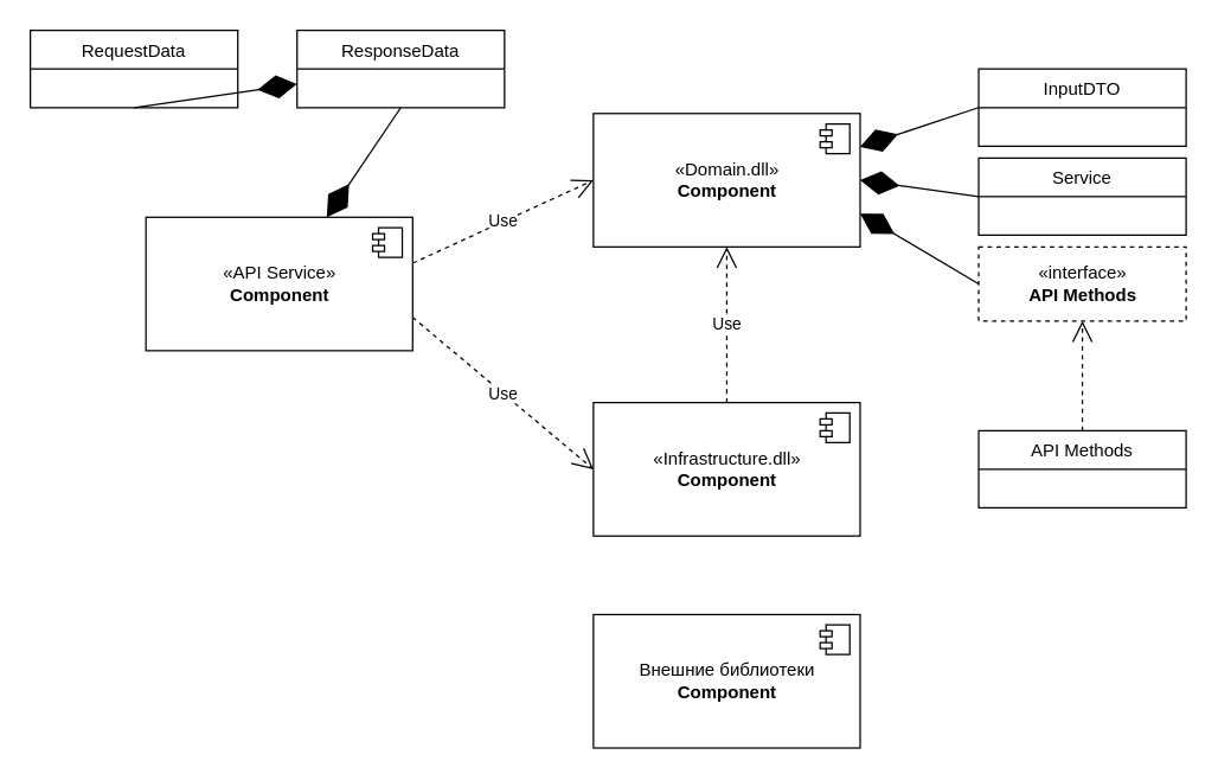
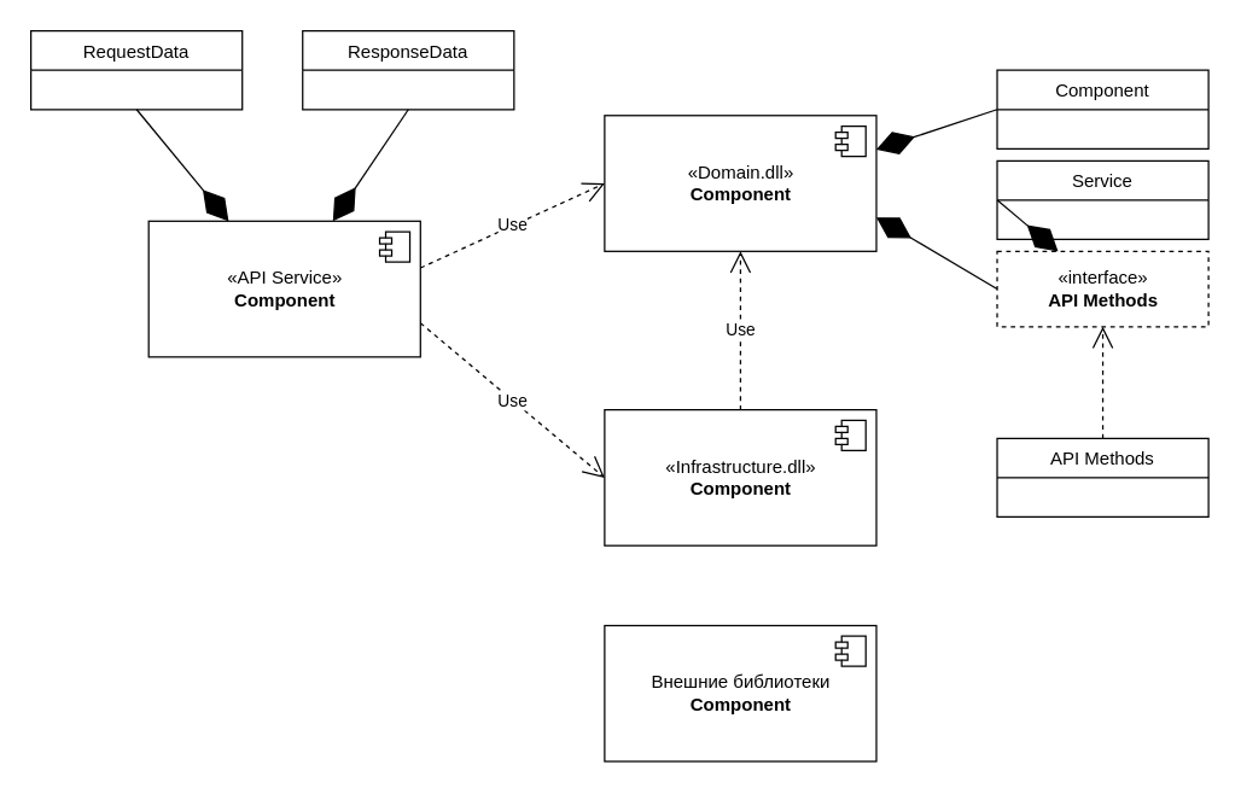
- <mxCell id="4" value="InputDTO" style="swimlane;fontStyle=0;childLayout=stackLayout;horizontal=1;startSize=26;fillColor=none;horizontalStack=0;resizeParent=1;resizeParentMax=0;resizeLast=0;collapsible=1;marginBottom=0;" vertex="1" parent="1"><mxGeometry x="660" y="46" width="140" height="52" as="geometry" /></mxCell>
+ <mxCell id="4" value="Component" style="swimlane;fontStyle=0;childLayout=stackLayout;horizontal=1;startSize=26;fillColor=none;horizontalStack=0;resizeParent=1;resizeParentMax=0;resizeLast=0;collapsible=1;marginBottom=0;" vertex="1" parent="1"><mxGeometry x="660" y="46" width="140" height="52" as="geometry" /></mxCell>
- <mxCell id="20" value="" style="endArrow=diamondThin;endFill=1;endSize=24;html=1;exitX=0.5;exitY=1;exitDx=0;exitDy=0;" edge="1" parent="1" source="7" target="8"><mxGeometry width="160" relative="1" as="geometry"><mxPoint x="80" y="74" as="sourcePoint" /><mxPoint x="180" y="524" as="targetPoint" /></mxGeometry></mxCell>
+ <mxCell id="20" value="" style="endArrow=diamondThin;endFill=1;endSize=24;html=1;exitX=0.5;exitY=1;exitDx=0;exitDy=0;" edge="1" parent="1" source="7" target="2"><mxGeometry width="160" relative="1" as="geometry"><mxPoint x="80" y="74" as="sourcePoint" /><mxPoint x="180" y="524" as="targetPoint" /></mxGeometry></mxCell>
- <mxCell id="21" value="" style="endArrow=diamondThin;endFill=1;endSize=24;html=1;entryX=1;entryY=0.5;entryDx=0;entryDy=0;exitX=0;exitY=0.5;exitDx=0;exitDy=0;" edge="1" parent="1" source="9" target="5"><mxGeometry width="160" relative="1" as="geometry"><mxPoint x="20" y="524" as="sourcePoint" /><mxPoint x="180" y="524" as="targetPoint" /></mxGeometry></mxCell>
+ <mxCell id="21" value="" style="endArrow=diamondThin;endFill=1;endSize=24;html=1;exitX=0;exitY=0.5;exitDx=0;exitDy=0;" edge="1" parent="1" source="9" target="10"><mxGeometry width="160" relative="1" as="geometry"><mxPoint x="20" y="524" as="sourcePoint" /><mxPoint x="180" y="524" as="targetPoint" /></mxGeometry></mxCell>
